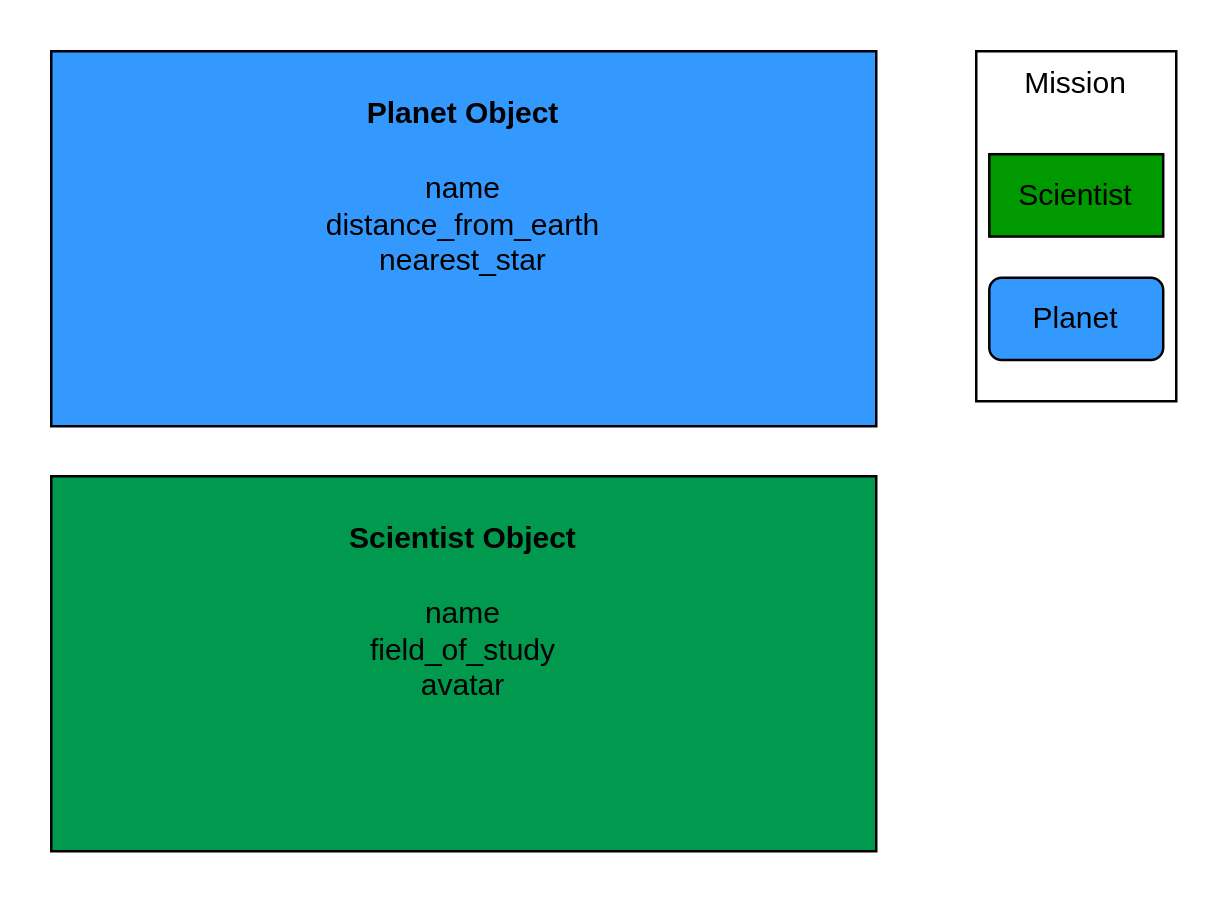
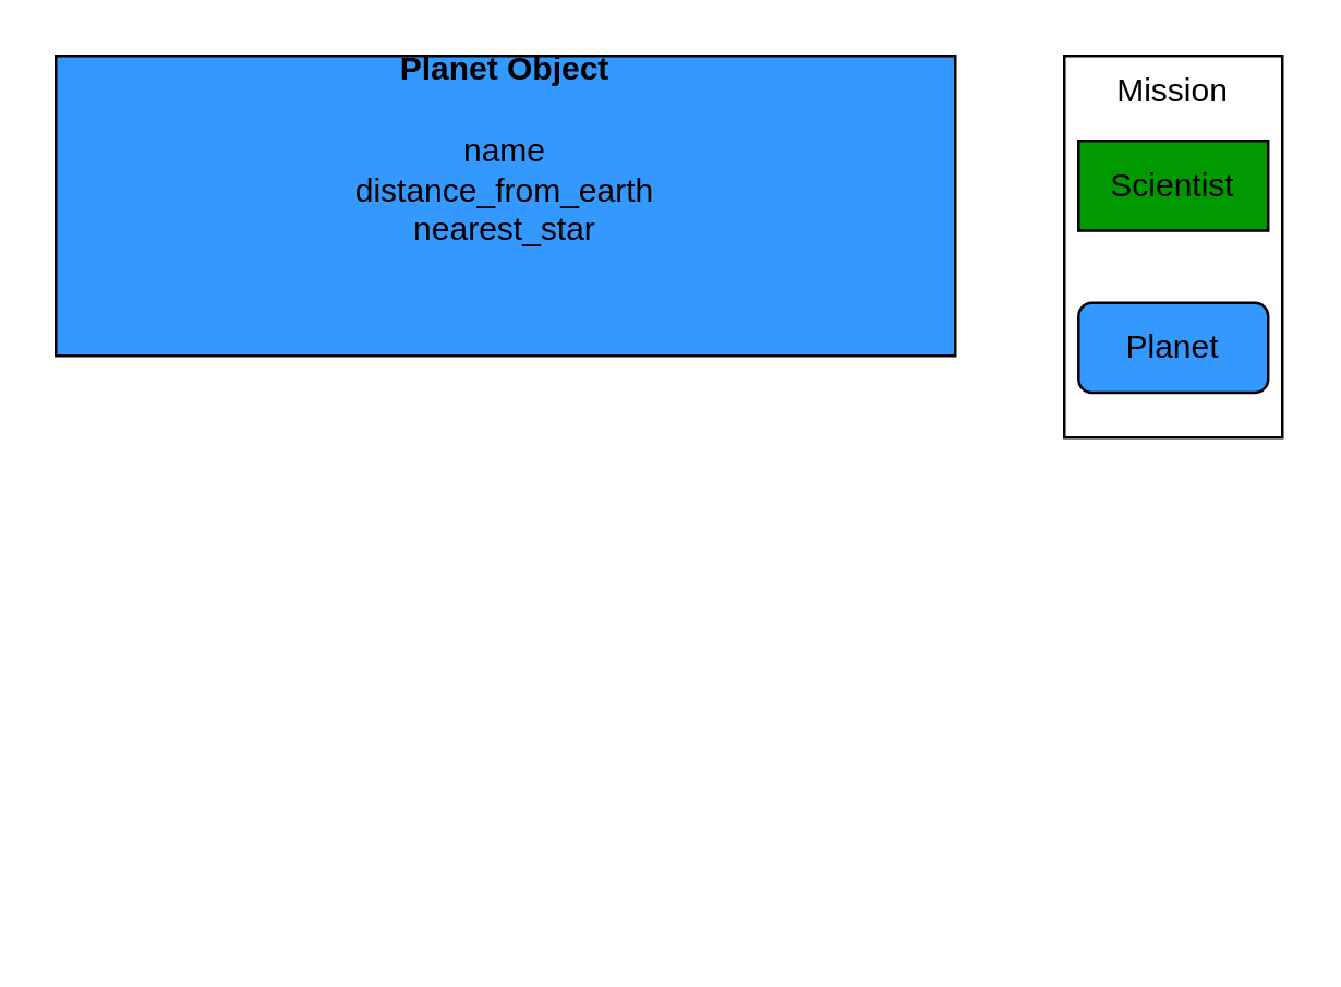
- <mxCell id="6" value="Scientist" style="rounded=0;whiteSpace=wrap;html=1;fillColor=#009900;" vertex="1" parent="4"><mxGeometry x="5.217" y="41.176" width="69.565" height="32.941" as="geometry" /></mxCell>
+ <mxCell id="6" value="Scientist" style="rounded=0;whiteSpace=wrap;html=1;fillColor=#009900;" vertex="1" parent="4"><mxGeometry x="5.217" y="31.176" width="69.565" height="32.941" as="geometry" /></mxCell>
- <mxCell id="2" value="&lt;h4&gt;Planet Object&lt;/h4&gt;name&lt;br&gt;distance_from_earth&lt;br&gt;nearest_star&lt;br&gt;&lt;br&gt;&lt;br&gt;&lt;br&gt;&lt;br&gt;" style="rounded=0;whiteSpace=wrap;html=1;fillColor=#3399FF;" vertex="1" parent="1"><mxGeometry x="20" y="20" width="330" height="150" as="geometry" /></mxCell>
+ <mxCell id="2" value="&lt;h4&gt;Planet Object&lt;/h4&gt;name&lt;br&gt;distance_from_earth&lt;br&gt;nearest_star&lt;br&gt;&lt;br&gt;&lt;br&gt;&lt;br&gt;&lt;br&gt;" style="rounded=0;whiteSpace=wrap;html=1;fillColor=#3399FF;" vertex="1" parent="1"><mxGeometry x="20" y="20" width="330" height="110" as="geometry" /></mxCell>
- <mxCell id="3" value="&lt;h4&gt;Scientist Object&lt;/h4&gt;&lt;div&gt;name&lt;/div&gt;&lt;div&gt;field_of_study&lt;/div&gt;&lt;div&gt;avatar&lt;/div&gt;&lt;br&gt;&lt;br&gt;&lt;br&gt;&lt;br&gt;" style="rounded=0;whiteSpace=wrap;html=1;fillColor=#00994D;" vertex="1" parent="1"><mxGeometry x="20" y="190" width="330" height="150" as="geometry" /></mxCell>
